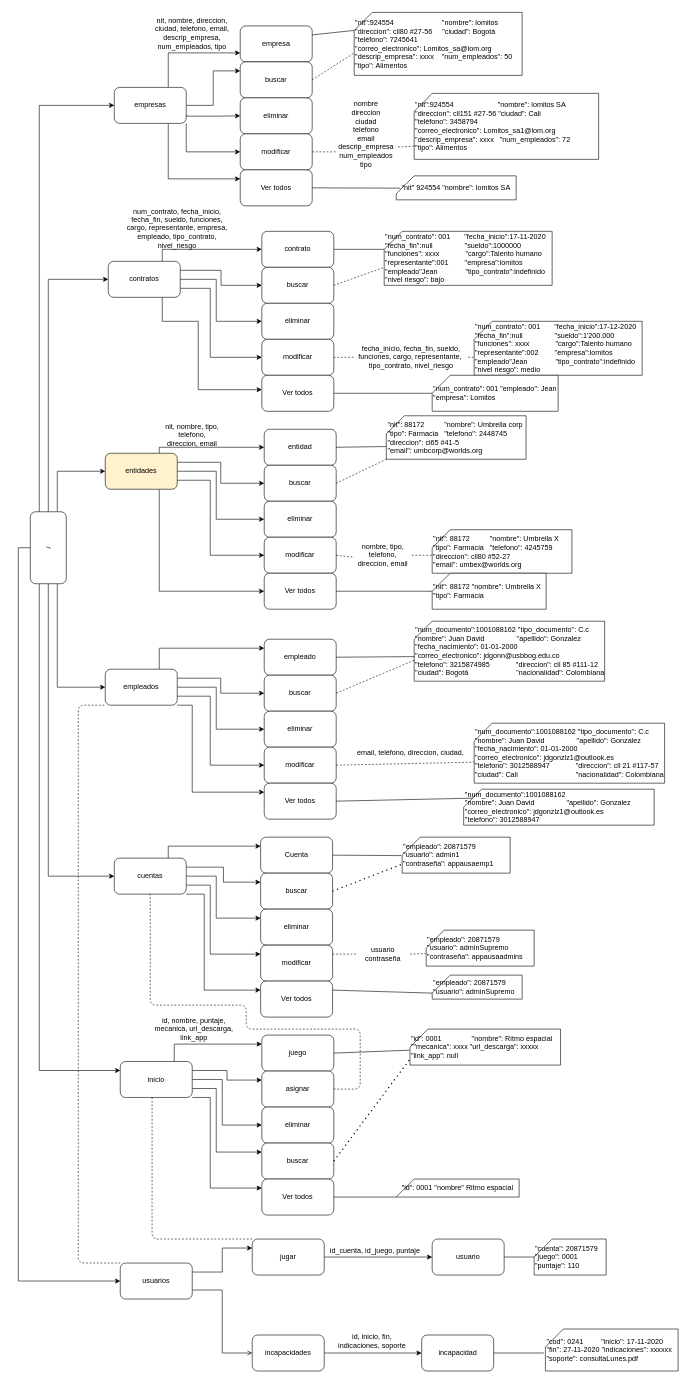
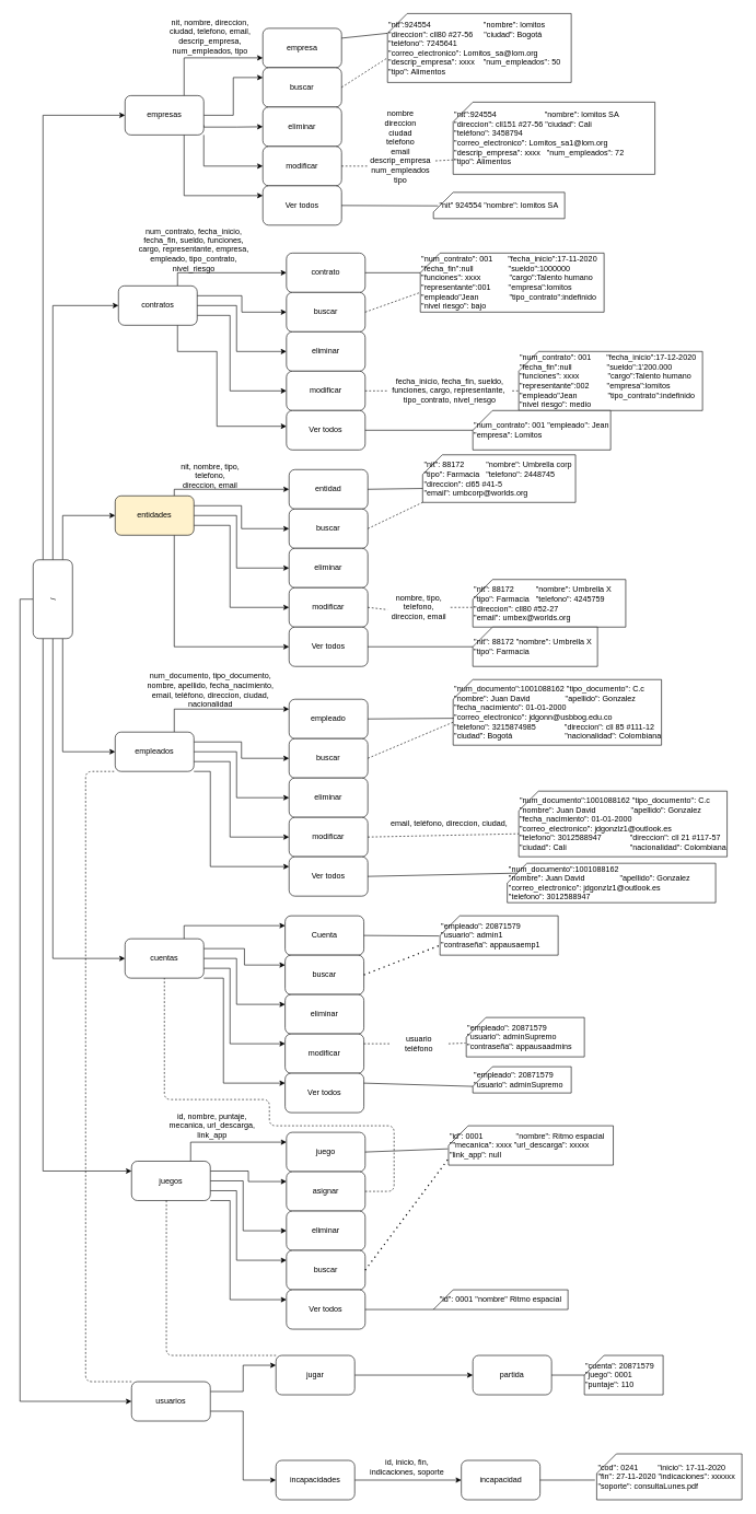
+ <mxCell id="51" value="num_documento, tipo_documento, nombre, apellido, fecha_nacimiento, email, teléfono, direccion, ciudad, nacionalidad" style="text;html=1;strokeColor=none;fillColor=none;align=center;verticalAlign=middle;whiteSpace=wrap;rounded=0;" parent="1" vertex="1"><mxGeometry x="212.69" y="1025" width="214.62" height="52.02" as="geometry" /></mxCell>
- <mxCell id="114" value="usuario&lt;br&gt;contraseña" style="text;html=1;strokeColor=none;fillColor=none;align=center;verticalAlign=middle;whiteSpace=wrap;rounded=0;" parent="1" vertex="1"><mxGeometry x="593" y="1575" width="90" height="30" as="geometry" /></mxCell>
+ <mxCell id="114" value="usuario&lt;br&gt;teléfono" style="text;html=1;strokeColor=none;fillColor=none;align=center;verticalAlign=middle;whiteSpace=wrap;rounded=0;" parent="1" vertex="1"><mxGeometry x="593" y="1575" width="90" height="30" as="geometry" /></mxCell>
- <mxCell id="37" value="inicio" style="rounded=1;whiteSpace=wrap;html=1;" parent="1" vertex="1"><mxGeometry x="200" y="1769" width="120" height="60" as="geometry" /></mxCell>
+ <mxCell id="37" value="juegos" style="rounded=1;whiteSpace=wrap;html=1;" parent="1" vertex="1"><mxGeometry x="200" y="1769" width="120" height="60" as="geometry" /></mxCell>
- <mxCell id="135" value="id_cuenta, id_juego, puntaje" style="text;html=1;strokeColor=none;fillColor=none;align=center;verticalAlign=middle;whiteSpace=wrap;rounded=0;" vertex="1" parent="1"><mxGeometry x="540" y="2075" width="170" height="20" as="geometry" /></mxCell>
- <mxCell id="134" value="usuario" style="rounded=1;whiteSpace=wrap;html=1;" vertex="1" parent="1"><mxGeometry x="720" y="2065" width="120" height="60" as="geometry" /></mxCell>
+ <mxCell id="134" value="partida" style="rounded=1;whiteSpace=wrap;html=1;" vertex="1" parent="1"><mxGeometry x="720" y="2065" width="120" height="60" as="geometry" /></mxCell>
- <mxCell id="125" style="edgeStyle=orthogonalEdgeStyle;rounded=0;orthogonalLoop=1;jettySize=auto;html=1;exitX=1;exitY=0.75;exitDx=0;exitDy=0;entryX=0;entryY=0.5;entryDx=0;entryDy=0;endArrow=open;" edge="1" parent="1" source="126" target="130"><mxGeometry relative="1" as="geometry" /></mxCell>
+ <mxCell id="125" style="edgeStyle=orthogonalEdgeStyle;rounded=0;orthogonalLoop=1;jettySize=auto;html=1;exitX=1;exitY=0.75;exitDx=0;exitDy=0;entryX=0;entryY=0.5;entryDx=0;entryDy=0;" edge="1" parent="1" source="126" target="130"><mxGeometry relative="1" as="geometry" /></mxCell>
